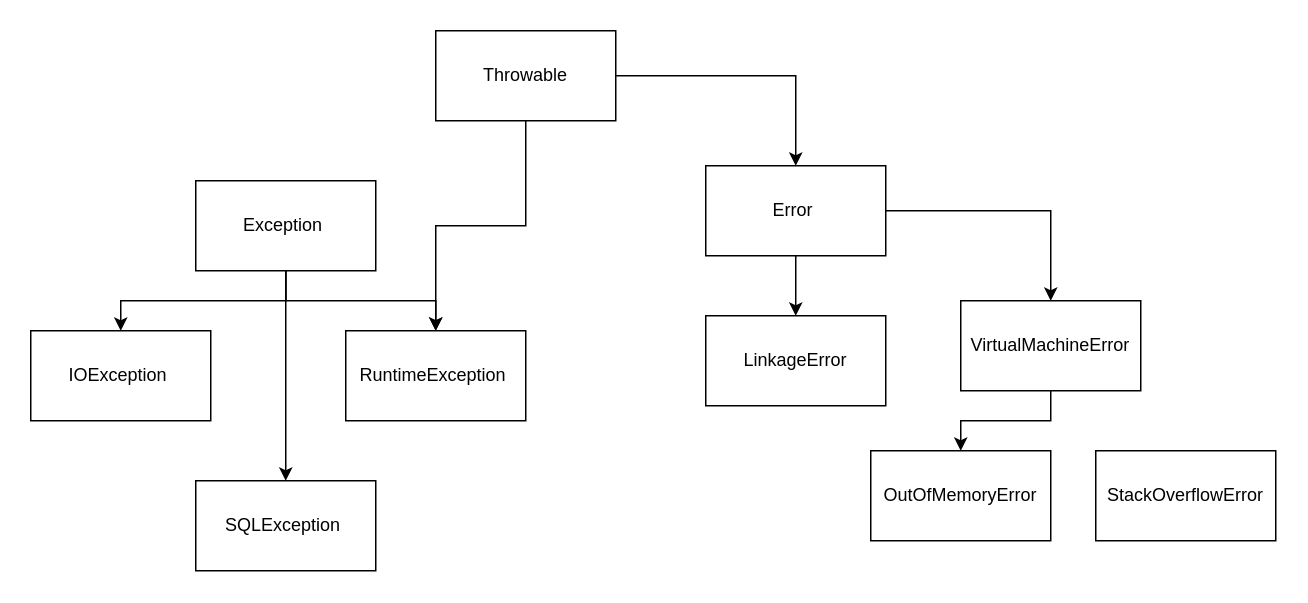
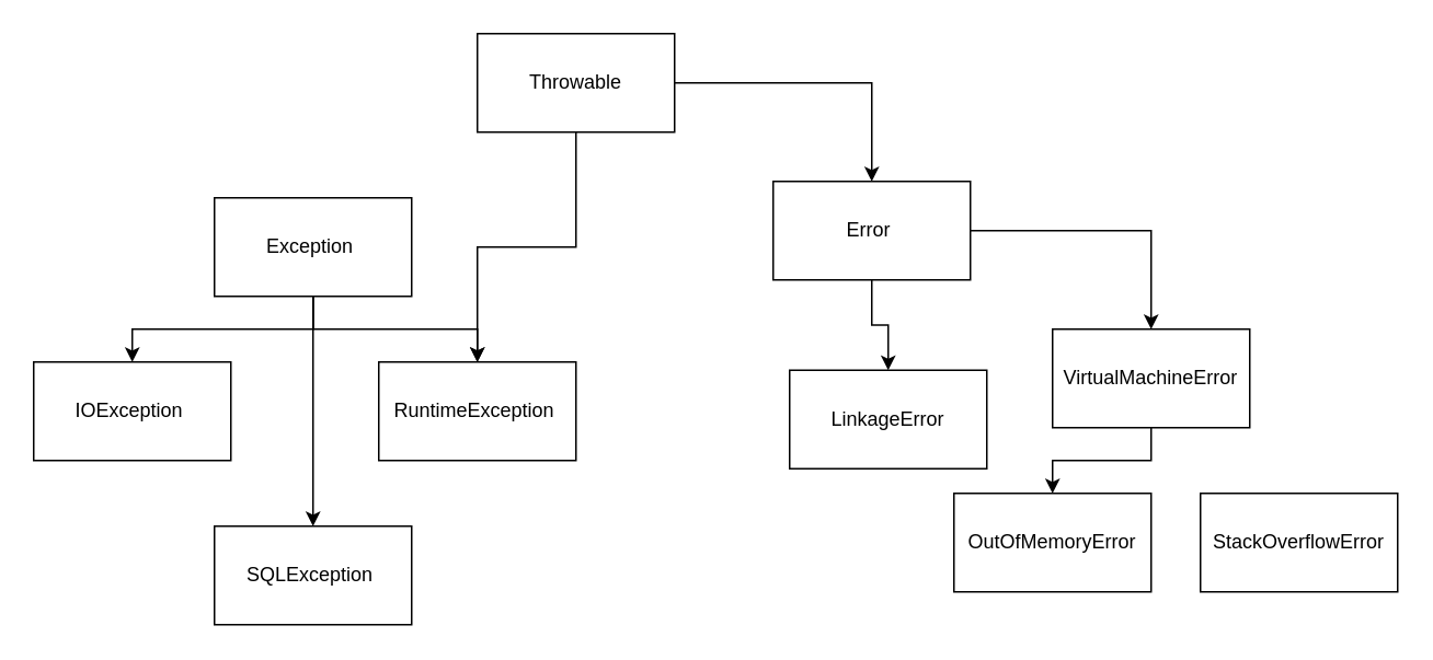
- <mxCell id="19" value="LinkageError" style="rounded=0;whiteSpace=wrap;html=1;" parent="1" vertex="1"><mxGeometry x="470" y="210" width="120" height="60" as="geometry" /></mxCell>
+ <mxCell id="19" value="LinkageError" style="rounded=0;whiteSpace=wrap;html=1;" parent="1" vertex="1"><mxGeometry x="480" y="225" width="120" height="60" as="geometry" /></mxCell>
